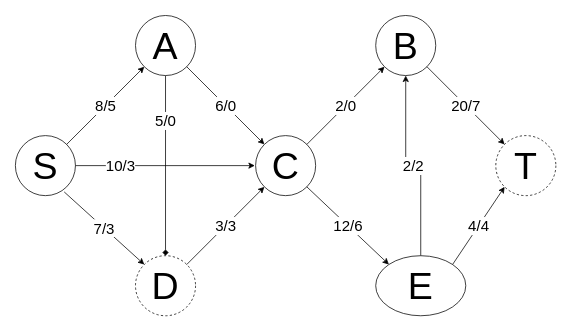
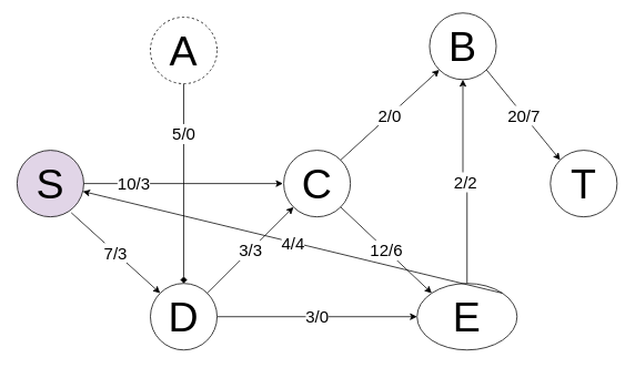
- <mxCell id="5" value="&lt;font style=&quot;font-size: 50px&quot;&gt;A&lt;/font&gt;" style="ellipse;whiteSpace=wrap;html=1;aspect=fixed;" vertex="1" parent="1"><mxGeometry x="180" y="20" width="80" height="80" as="geometry" /></mxCell>
+ <mxCell id="5" value="&lt;font style=&quot;font-size: 50px&quot;&gt;A&lt;/font&gt;" style="ellipse;whiteSpace=wrap;html=1;aspect=fixed;dashed=1;" vertex="1" parent="1"><mxGeometry x="180" y="20" width="80" height="80" as="geometry" /></mxCell>
- <mxCell id="8" value="&lt;font style=&quot;font-size: 50px&quot;&gt;B&lt;/font&gt;" style="ellipse;whiteSpace=wrap;html=1;aspect=fixed;" vertex="1" parent="1"><mxGeometry x="500" y="20" width="80" height="80" as="geometry" /></mxCell>
+ <mxCell id="8" value="&lt;font style=&quot;font-size: 50px&quot;&gt;B&lt;/font&gt;" style="ellipse;whiteSpace=wrap;html=1;aspect=fixed;" vertex="1" parent="1"><mxGeometry x="515" y="15" width="80" height="80" as="geometry" /></mxCell>
- <mxCell id="17" value="&lt;font style=&quot;font-size: 20px&quot;&gt;6/0&lt;/font&gt;" style="endArrow=classic;html=1;exitX=1;exitY=1;exitDx=0;exitDy=0;entryX=0;entryY=0;entryDx=0;entryDy=0;" edge="1" parent="1" source="5" target="12"><mxGeometry width="50" height="50" relative="1" as="geometry"><mxPoint x="320" y="140" as="sourcePoint" /><mxPoint x="370" y="90" as="targetPoint" /></mxGeometry></mxCell>
- <mxCell id="13" value="&lt;font style=&quot;font-size: 20px&quot;&gt;8/5&lt;/font&gt;" style="endArrow=classic;html=1;exitX=1;exitY=0;exitDx=0;exitDy=0;entryX=0;entryY=1;entryDx=0;entryDy=0;" edge="1" parent="1" source="3" target="5"><mxGeometry width="50" height="50" relative="1" as="geometry"><mxPoint x="60" y="120" as="sourcePoint" /><mxPoint x="110" y="70" as="targetPoint" /></mxGeometry></mxCell>
- <mxCell id="3" value="&lt;font style=&quot;font-size: 50px&quot;&gt;S&lt;/font&gt;" style="ellipse;whiteSpace=wrap;html=1;aspect=fixed;" vertex="1" parent="1"><mxGeometry x="20" y="180" width="80" height="80" as="geometry" /></mxCell>
+ <mxCell id="3" value="&lt;font style=&quot;font-size: 50px&quot;&gt;S&lt;/font&gt;" style="ellipse;whiteSpace=wrap;html=1;aspect=fixed;fillColor=#e1d5e7;" vertex="1" parent="1"><mxGeometry x="20" y="180" width="80" height="80" as="geometry" /></mxCell>
- <mxCell id="9" value="&lt;font style=&quot;font-size: 50px&quot;&gt;T&lt;/font&gt;" style="ellipse;whiteSpace=wrap;html=1;aspect=fixed;dashed=1;" vertex="1" parent="1"><mxGeometry x="660" y="180" width="80" height="80" as="geometry" /></mxCell>
+ <mxCell id="9" value="&lt;font style=&quot;font-size: 50px&quot;&gt;T&lt;/font&gt;" style="ellipse;whiteSpace=wrap;html=1;aspect=fixed;" vertex="1" parent="1"><mxGeometry x="660" y="180" width="80" height="80" as="geometry" /></mxCell>
- <mxCell id="16" value="&lt;font style=&quot;font-size: 20px&quot;&gt;4/4&lt;/font&gt;" style="endArrow=classic;html=1;exitX=1;exitY=0;exitDx=0;exitDy=0;entryX=0;entryY=1;entryDx=0;entryDy=0;" edge="1" parent="1" source="11" target="9"><mxGeometry width="50" height="50" relative="1" as="geometry"><mxPoint x="370" y="410" as="sourcePoint" /><mxPoint x="420" y="360" as="targetPoint" /></mxGeometry></mxCell>
+ <mxCell id="16" value="&lt;font style=&quot;font-size: 20px&quot;&gt;4/4&lt;/font&gt;" style="endArrow=classic;html=1;exitX=1;exitY=0;exitDx=0;exitDy=0;" edge="1" parent="1" source="11" target="3"><mxGeometry width="50" height="50" relative="1" as="geometry"><mxPoint x="370" y="410" as="sourcePoint" /><mxPoint x="420" y="360" as="targetPoint" /></mxGeometry></mxCell>
- <mxCell id="7" value="&lt;font style=&quot;font-size: 50px&quot;&gt;D&lt;/font&gt;" style="ellipse;whiteSpace=wrap;html=1;aspect=fixed;dashed=1;" vertex="1" parent="1"><mxGeometry x="180" y="340" width="80" height="80" as="geometry" /></mxCell>
+ <mxCell id="7" value="&lt;font style=&quot;font-size: 50px&quot;&gt;D&lt;/font&gt;" style="ellipse;whiteSpace=wrap;html=1;aspect=fixed;" vertex="1" parent="1"><mxGeometry x="180" y="340" width="80" height="80" as="geometry" /></mxCell>
+ <mxCell id="6" value="&lt;font style=&quot;font-size: 20px&quot;&gt;3/0&lt;/font&gt;" style="edgeStyle=orthogonalEdgeStyle;rounded=0;orthogonalLoop=1;jettySize=auto;html=1;entryX=0;entryY=0.5;entryDx=0;entryDy=0;" edge="1" parent="1" source="7" target="11"><mxGeometry relative="1" as="geometry" /></mxCell>
